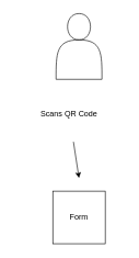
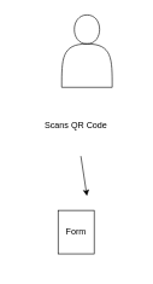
- <mxCell id="5" value="Form" style="whiteSpace=wrap;html=1;aspect=fixed;" vertex="1" parent="1"><mxGeometry x="80" y="290" width="80" height="80" as="geometry" /></mxCell>
+ <mxCell id="5" value="Form" style="whiteSpace=wrap;html=1;aspect=fixed;" vertex="1" parent="1"><mxGeometry x="80" y="290" width="50" height="60" as="geometry" /></mxCell>
